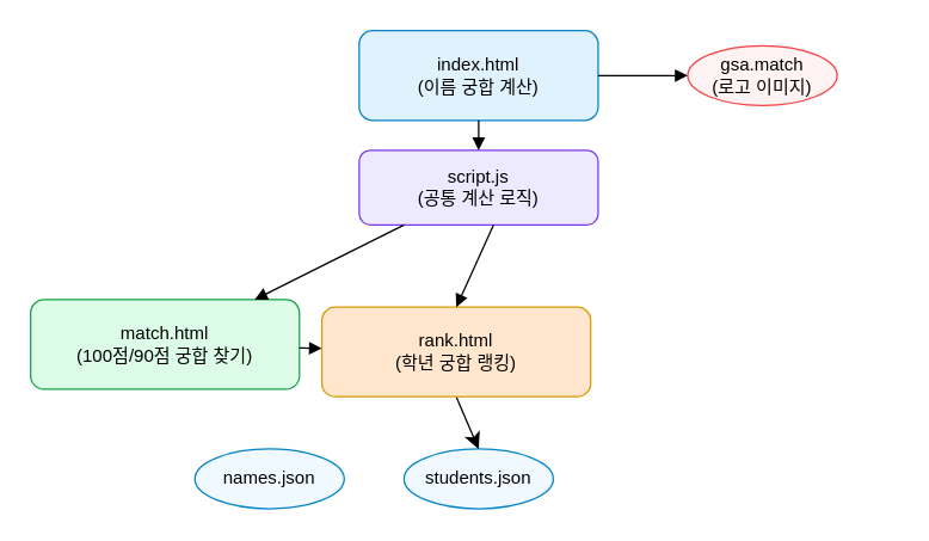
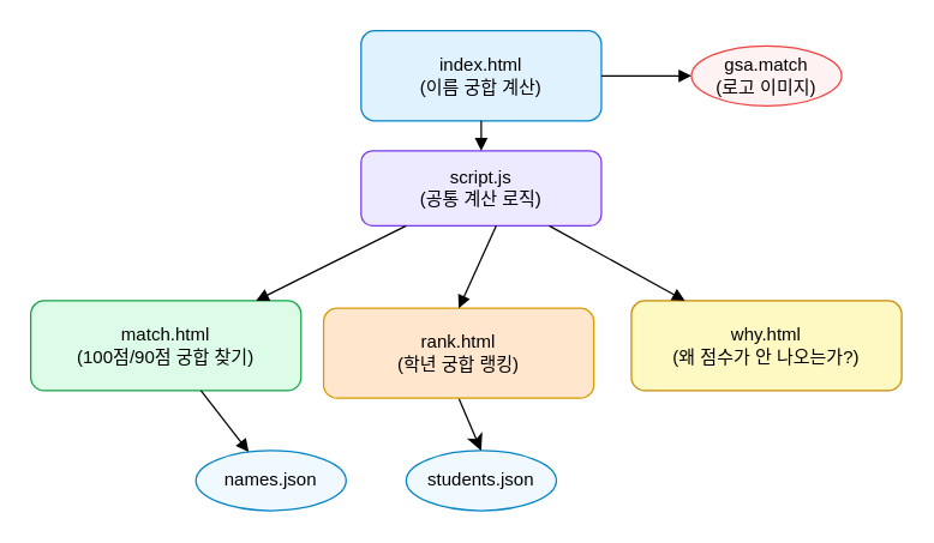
+ <mxCell id="11" style="endArrow=block;html=1;" parent="1" source="3" target="5" edge="1"><mxGeometry relative="1" as="geometry" /></mxCell>
+ <mxCell id="5" value="why.html&#10;(왜 점수가 안 나오는가?)" style="rounded=1;whiteSpace=wrap;html=1;fillColor=#fef9c3;strokeColor=#ca8a04;" parent="1" vertex="1"><mxGeometry x="420" y="200" width="180" height="60" as="geometry" /></mxCell>
- <mxCell id="12" style="endArrow=block;html=1;" parent="1" source="4" target="15" edge="1"><mxGeometry relative="1" as="geometry" /></mxCell>
+ <mxCell id="12" style="endArrow=block;html=1;" parent="1" source="4" target="6" edge="1"><mxGeometry relative="1" as="geometry" /></mxCell>
